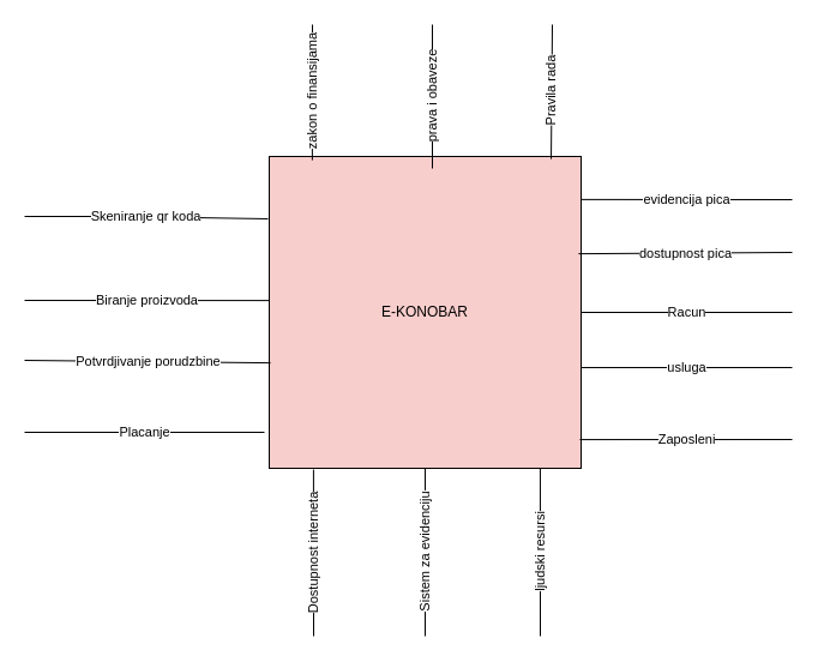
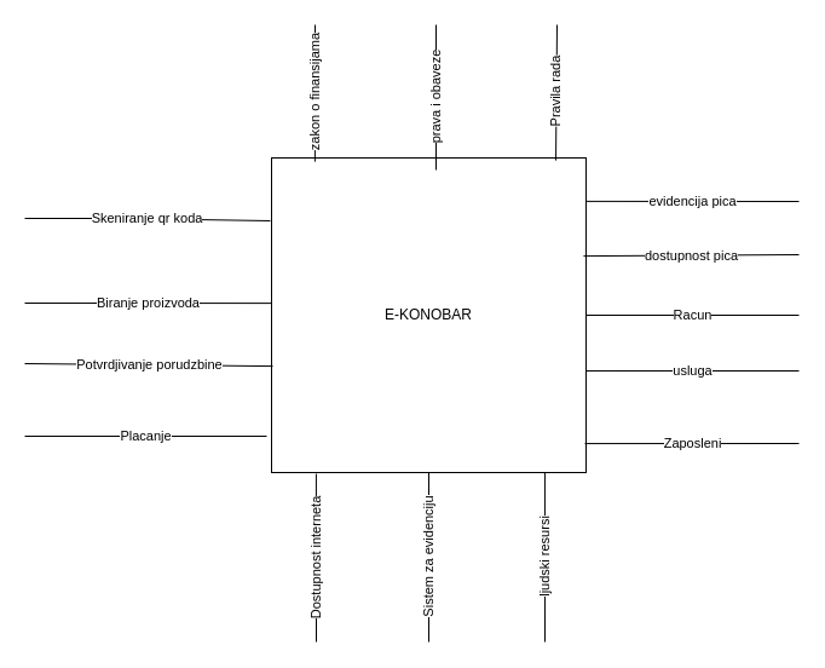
- <mxCell id="2" value="E-KONOBAR" style="whiteSpace=wrap;html=1;aspect=fixed;fillColor=#f8cecc;" vertex="1" parent="1"><mxGeometry x="224" y="130" width="260" height="260" as="geometry" /></mxCell>
+ <mxCell id="2" value="E-KONOBAR" style="whiteSpace=wrap;html=1;aspect=fixed;" vertex="1" parent="1"><mxGeometry x="224" y="130" width="260" height="260" as="geometry" /></mxCell>
